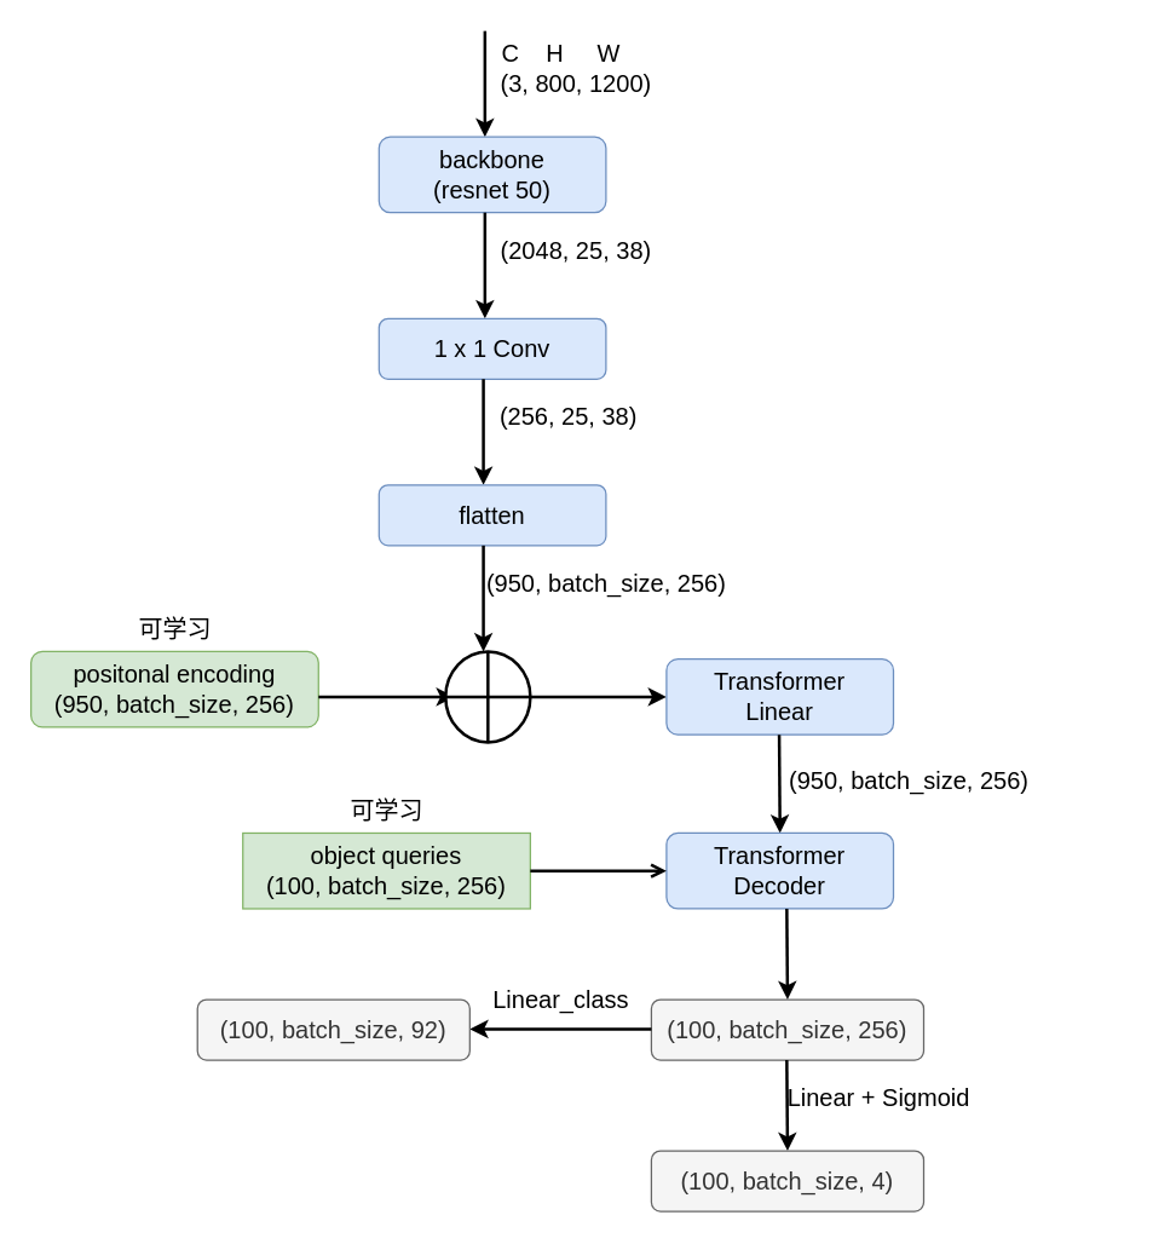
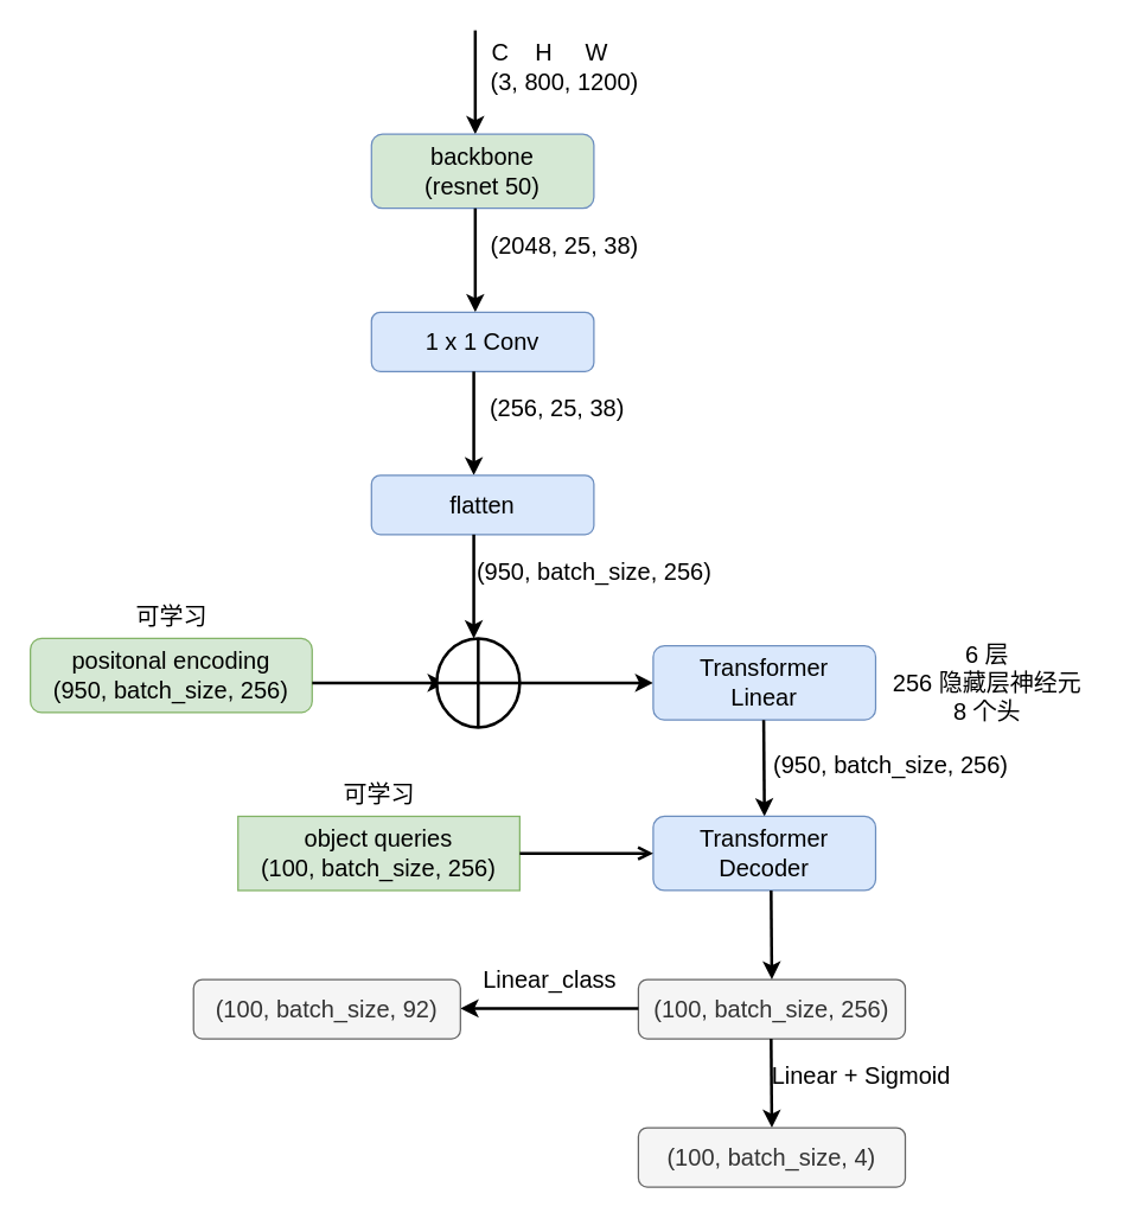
- <mxCell id="5" value="backbone&lt;br&gt;(resnet 50)" style="rounded=1;whiteSpace=wrap;html=1;fontSize=16;fillColor=#dae8fc;strokeColor=#6c8ebf;" vertex="1" parent="1"><mxGeometry x="250" y="90" width="150" height="50" as="geometry" /></mxCell>
+ <mxCell id="5" value="backbone&lt;br&gt;(resnet 50)" style="rounded=1;whiteSpace=wrap;html=1;fontSize=16;fillColor=#d5e8d4;strokeColor=#6c8ebf;" vertex="1" parent="1"><mxGeometry x="250" y="90" width="150" height="50" as="geometry" /></mxCell>
+ <mxCell id="20" value="6 层&lt;br&gt;256 隐藏层神经元&lt;br&gt;8 个头" style="text;html=1;align=center;verticalAlign=middle;resizable=0;points=[];autosize=1;strokeColor=none;fillColor=none;fontSize=16;" vertex="1" parent="1"><mxGeometry x="590" y="425" width="150" height="70" as="geometry" /></mxCell>
